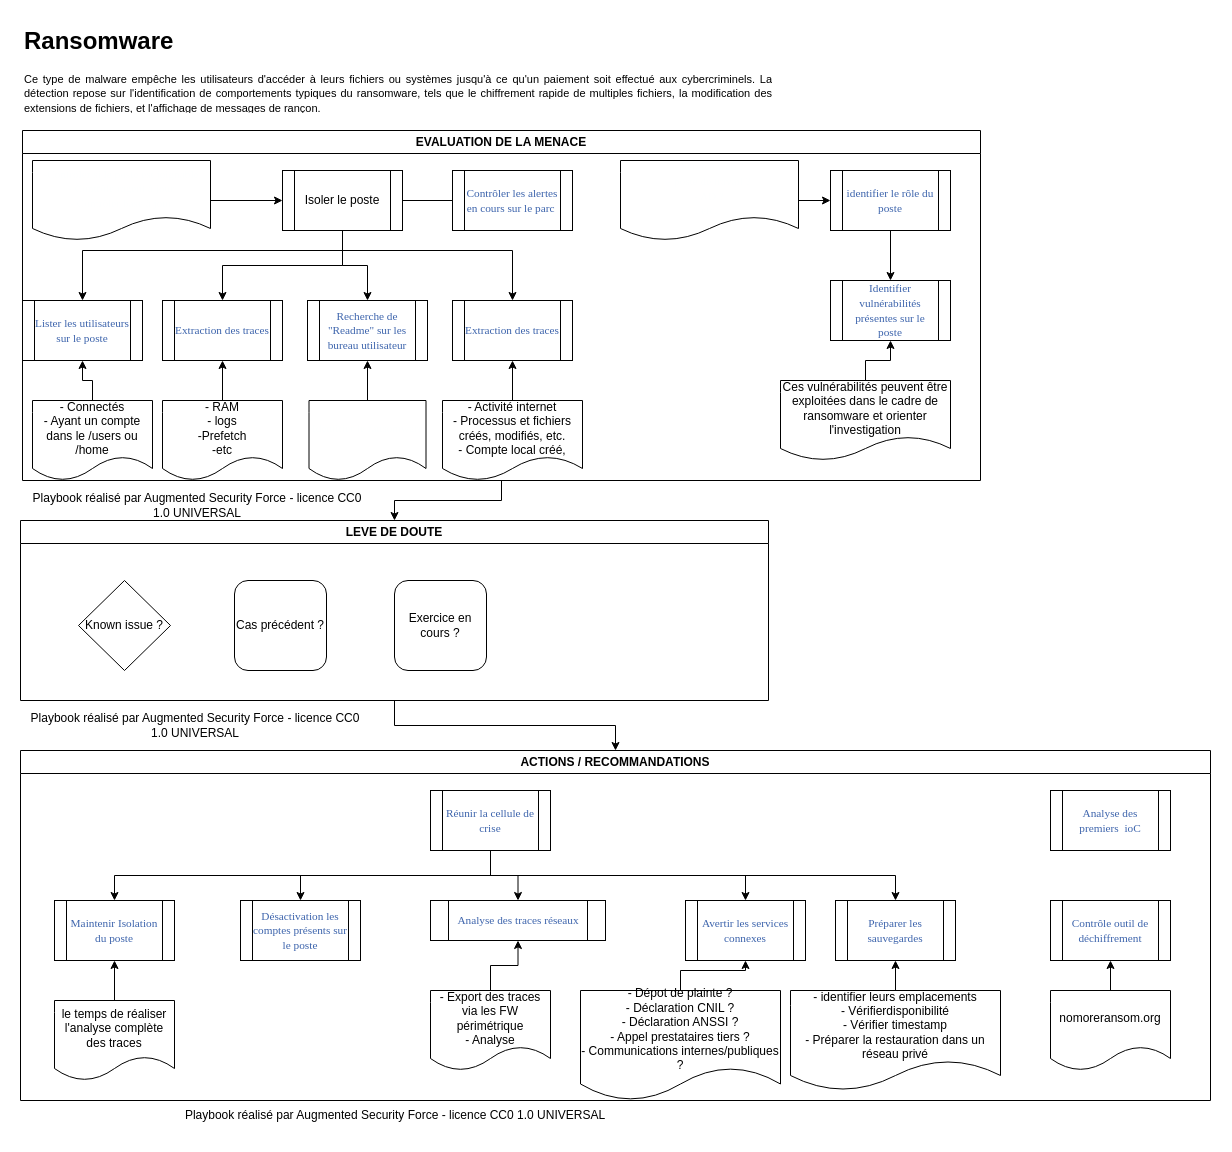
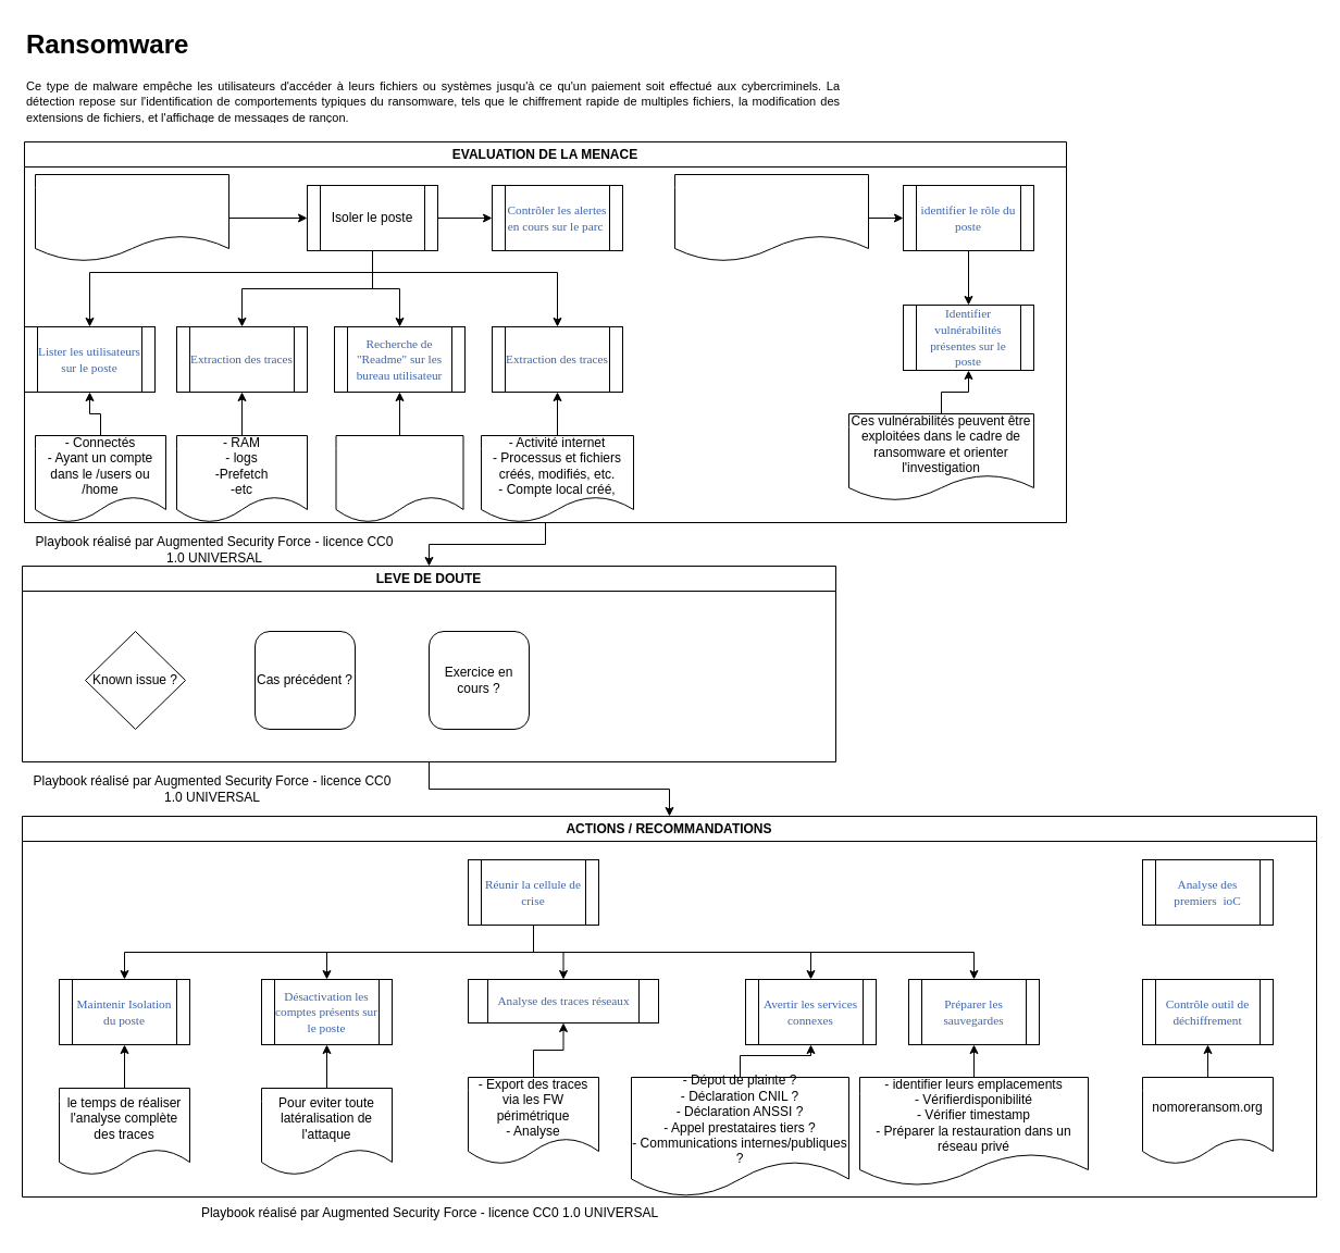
- <mxCell id="18" style="edgeStyle=orthogonalEdgeStyle;rounded=0;orthogonalLoop=1;jettySize=auto;html=1;entryX=0;entryY=0.5;entryDx=0;entryDy=0;endArrow=none;" edge="1" parent="3" source="23" target="12"><mxGeometry relative="1" as="geometry" /></mxCell>
+ <mxCell id="18" style="edgeStyle=orthogonalEdgeStyle;rounded=0;orthogonalLoop=1;jettySize=auto;html=1;entryX=0;entryY=0.5;entryDx=0;entryDy=0;" edge="1" parent="3" source="23" target="12"><mxGeometry relative="1" as="geometry" /></mxCell>
+ <mxCell id="44" value="" style="edgeStyle=orthogonalEdgeStyle;rounded=0;orthogonalLoop=1;jettySize=auto;html=1;" edge="1" parent="37" source="45" target="39"><mxGeometry relative="1" as="geometry" /></mxCell>
+ <mxCell id="45" value="Pour eviter toute latéralisation de l'attaque" style="shape=document;whiteSpace=wrap;html=1;boundedLbl=1;" vertex="1" parent="37"><mxGeometry x="220" y="250" width="120" height="80" as="geometry" /></mxCell>
